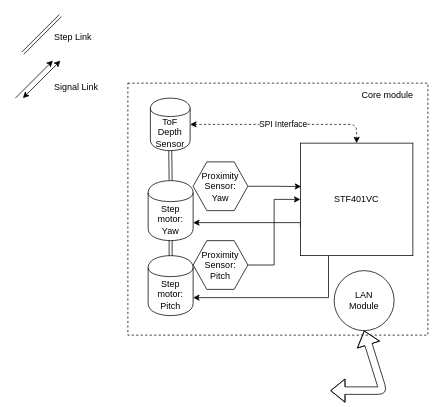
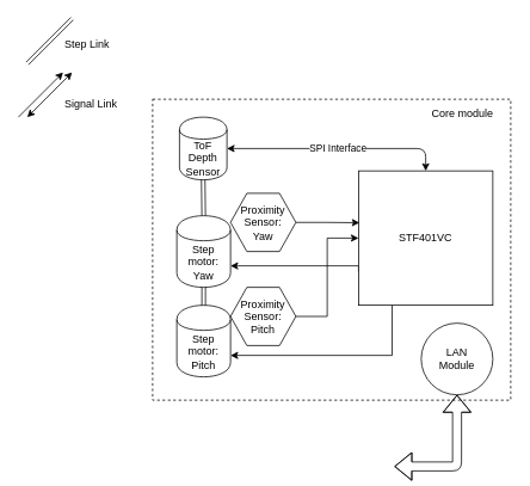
- <mxCell id="4" value="SPI Interface" style="endArrow=classic;startArrow=classic;html=1;exitX=1;exitY=0.5;exitDx=0;exitDy=0;entryX=0.5;entryY=0;entryDx=0;entryDy=0;dashed=1;" edge="1" parent="1" source="3" target="16"><mxGeometry width="50" height="50" relative="1" as="geometry"><mxPoint x="180" y="220" as="sourcePoint" /><mxPoint x="290" y="165" as="targetPoint" /><Array as="points"><mxPoint x="475" y="165" /></Array></mxGeometry></mxCell>
+ <mxCell id="4" value="SPI Interface" style="endArrow=classic;startArrow=classic;html=1;exitX=1;exitY=0.5;exitDx=0;exitDy=0;entryX=0.5;entryY=0;entryDx=0;entryDy=0;" edge="1" parent="1" source="3" target="16"><mxGeometry width="50" height="50" relative="1" as="geometry"><mxPoint x="180" y="220" as="sourcePoint" /><mxPoint x="290" y="165" as="targetPoint" /><Array as="points"><mxPoint x="475" y="165" /></Array></mxGeometry></mxCell>
- <mxCell id="22" value="LAN&lt;br&gt;Module&lt;br&gt;" style="ellipse;whiteSpace=wrap;html=1;aspect=fixed;" vertex="1" parent="1"><mxGeometry x="445" y="360" width="80" height="80" as="geometry" /></mxCell>
+ <mxCell id="22" value="LAN&lt;br&gt;Module&lt;br&gt;" style="ellipse;whiteSpace=wrap;html=1;aspect=fixed;" vertex="1" parent="1"><mxGeometry x="470" y="360" width="80" height="80" as="geometry" /></mxCell>
